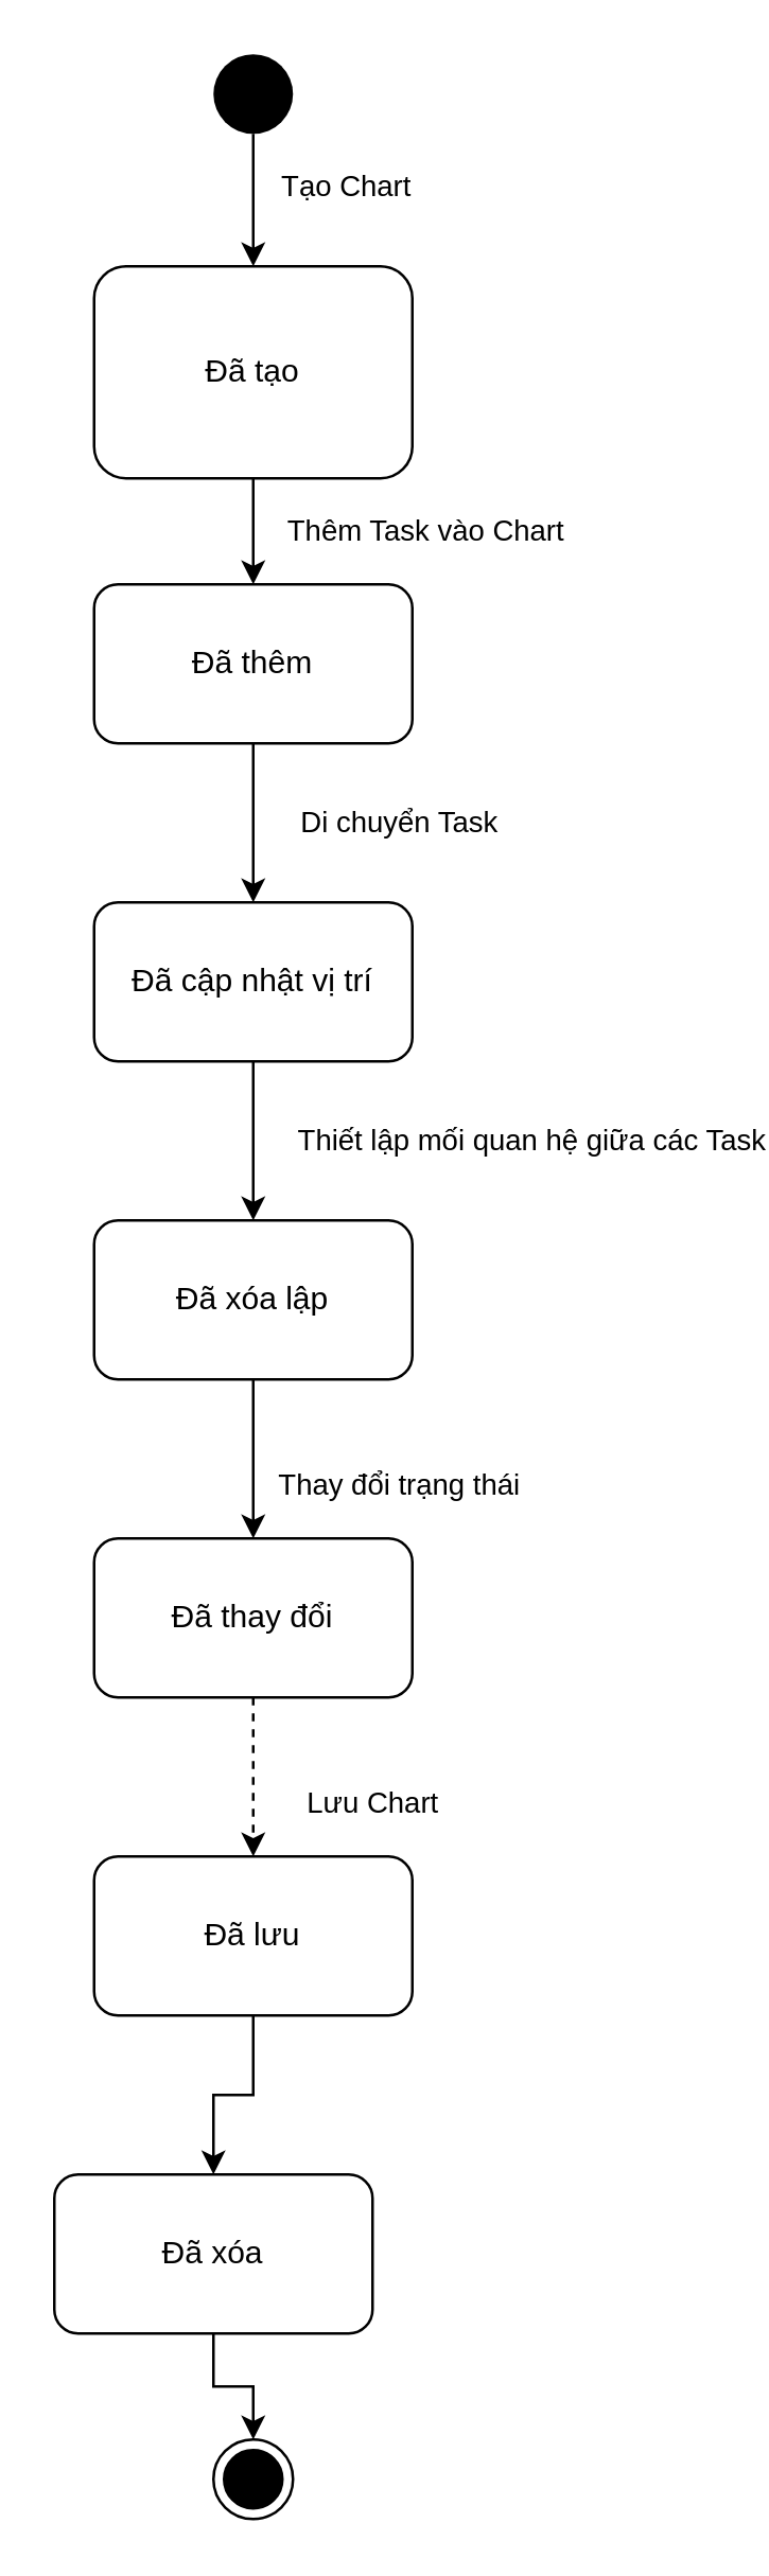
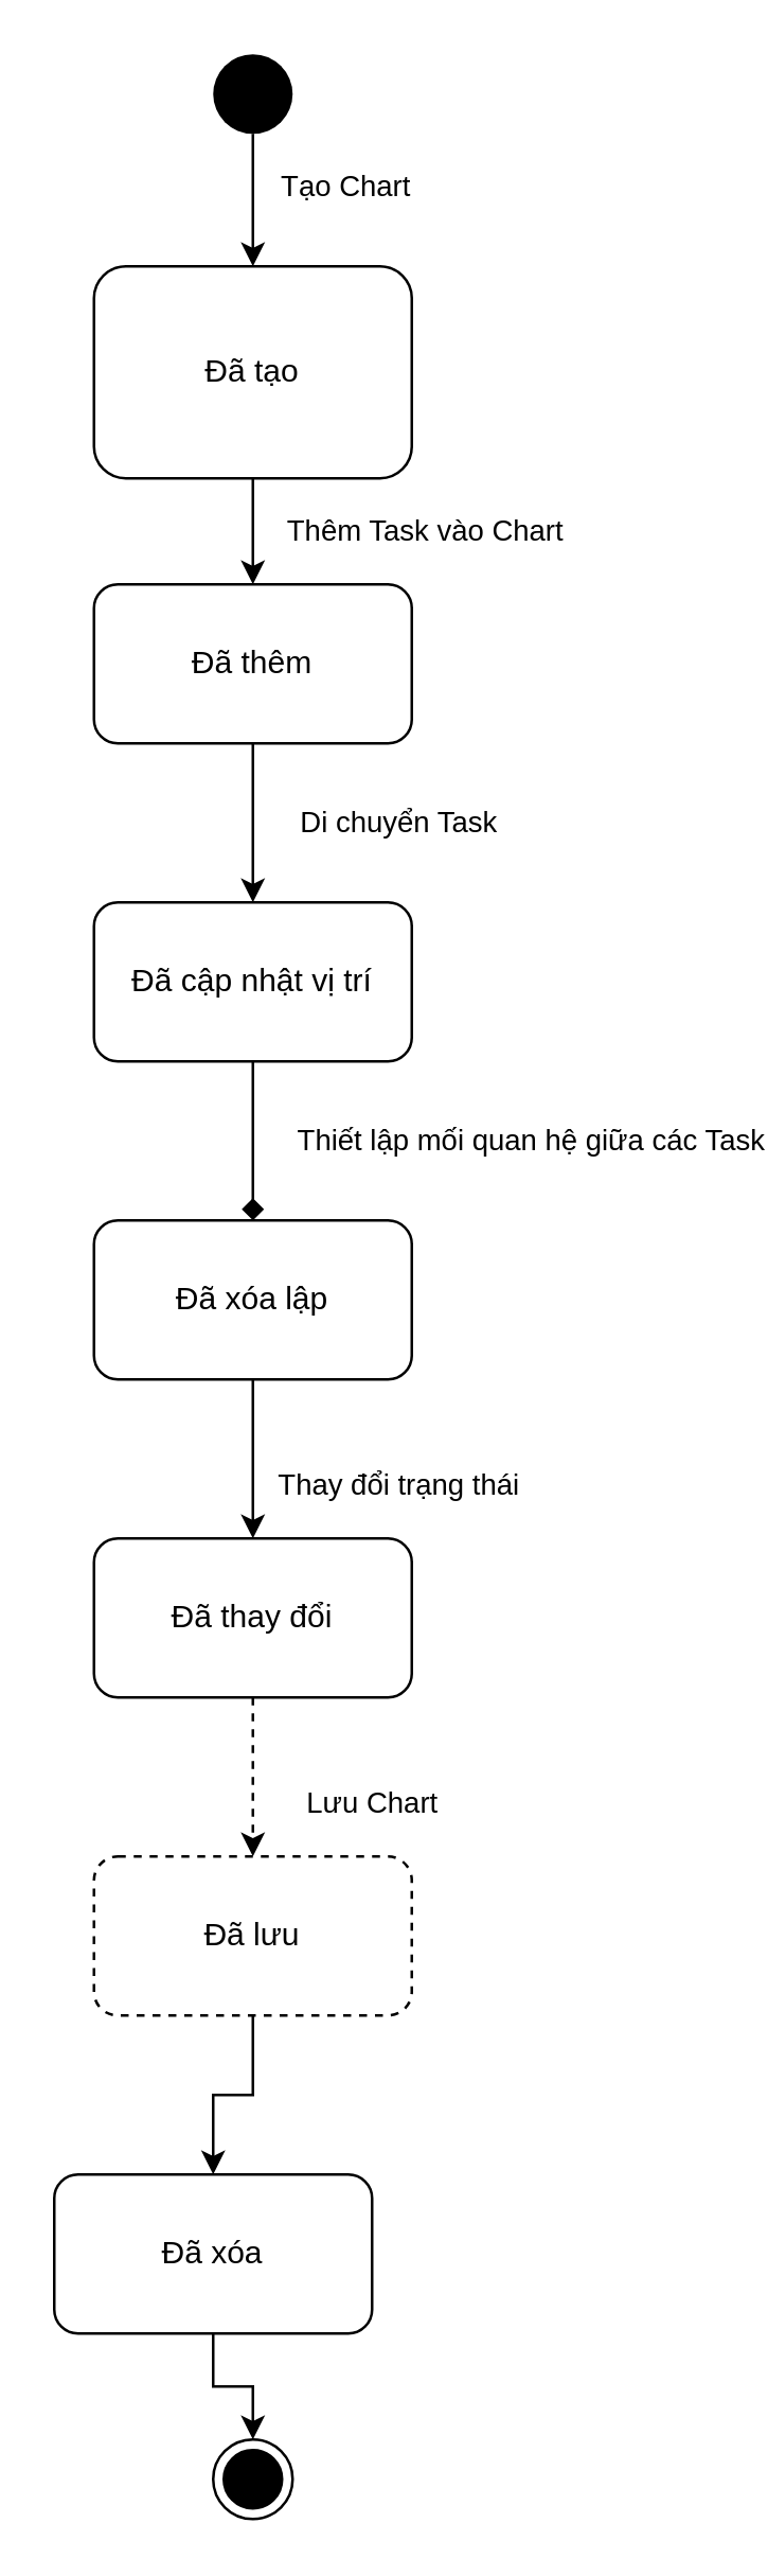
- <mxCell id="5" value="Thiết lập mối quan hệ giữa các Task" style="edgeStyle=orthogonalEdgeStyle;rounded=0;orthogonalLoop=1;jettySize=auto;html=1;" edge="1" parent="1" source="6" target="8"><mxGeometry y="105" relative="1" as="geometry"><mxPoint as="offset" /></mxGeometry></mxCell>
+ <mxCell id="5" value="Thiết lập mối quan hệ giữa các Task" style="edgeStyle=orthogonalEdgeStyle;rounded=0;orthogonalLoop=1;jettySize=auto;html=1;endArrow=diamond;" edge="1" parent="1" source="6" target="8"><mxGeometry y="105" relative="1" as="geometry"><mxPoint as="offset" /></mxGeometry></mxCell>
- <mxCell id="12" value="Đã lưu" style="rounded=1;whiteSpace=wrap;html=1;" vertex="1" parent="1"><mxGeometry x="35" y="700" width="120" height="60" as="geometry" /></mxCell>
+ <mxCell id="12" value="Đã lưu" style="rounded=1;whiteSpace=wrap;html=1;dashed=1;" vertex="1" parent="1"><mxGeometry x="35" y="700" width="120" height="60" as="geometry" /></mxCell>
